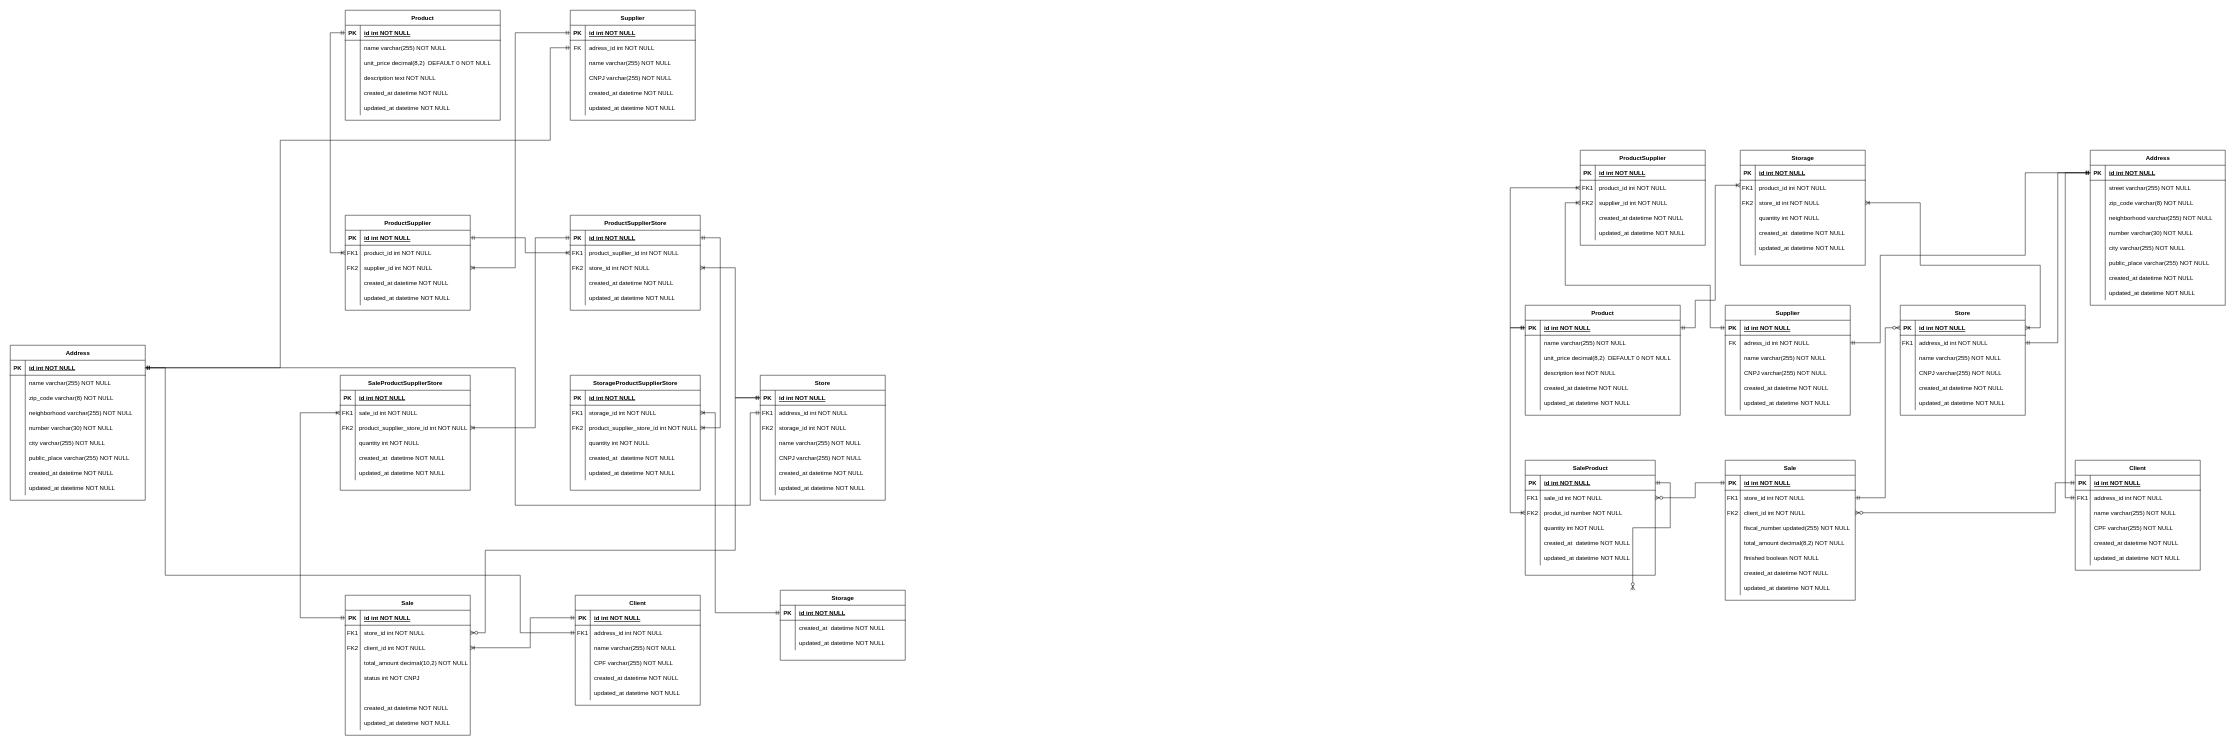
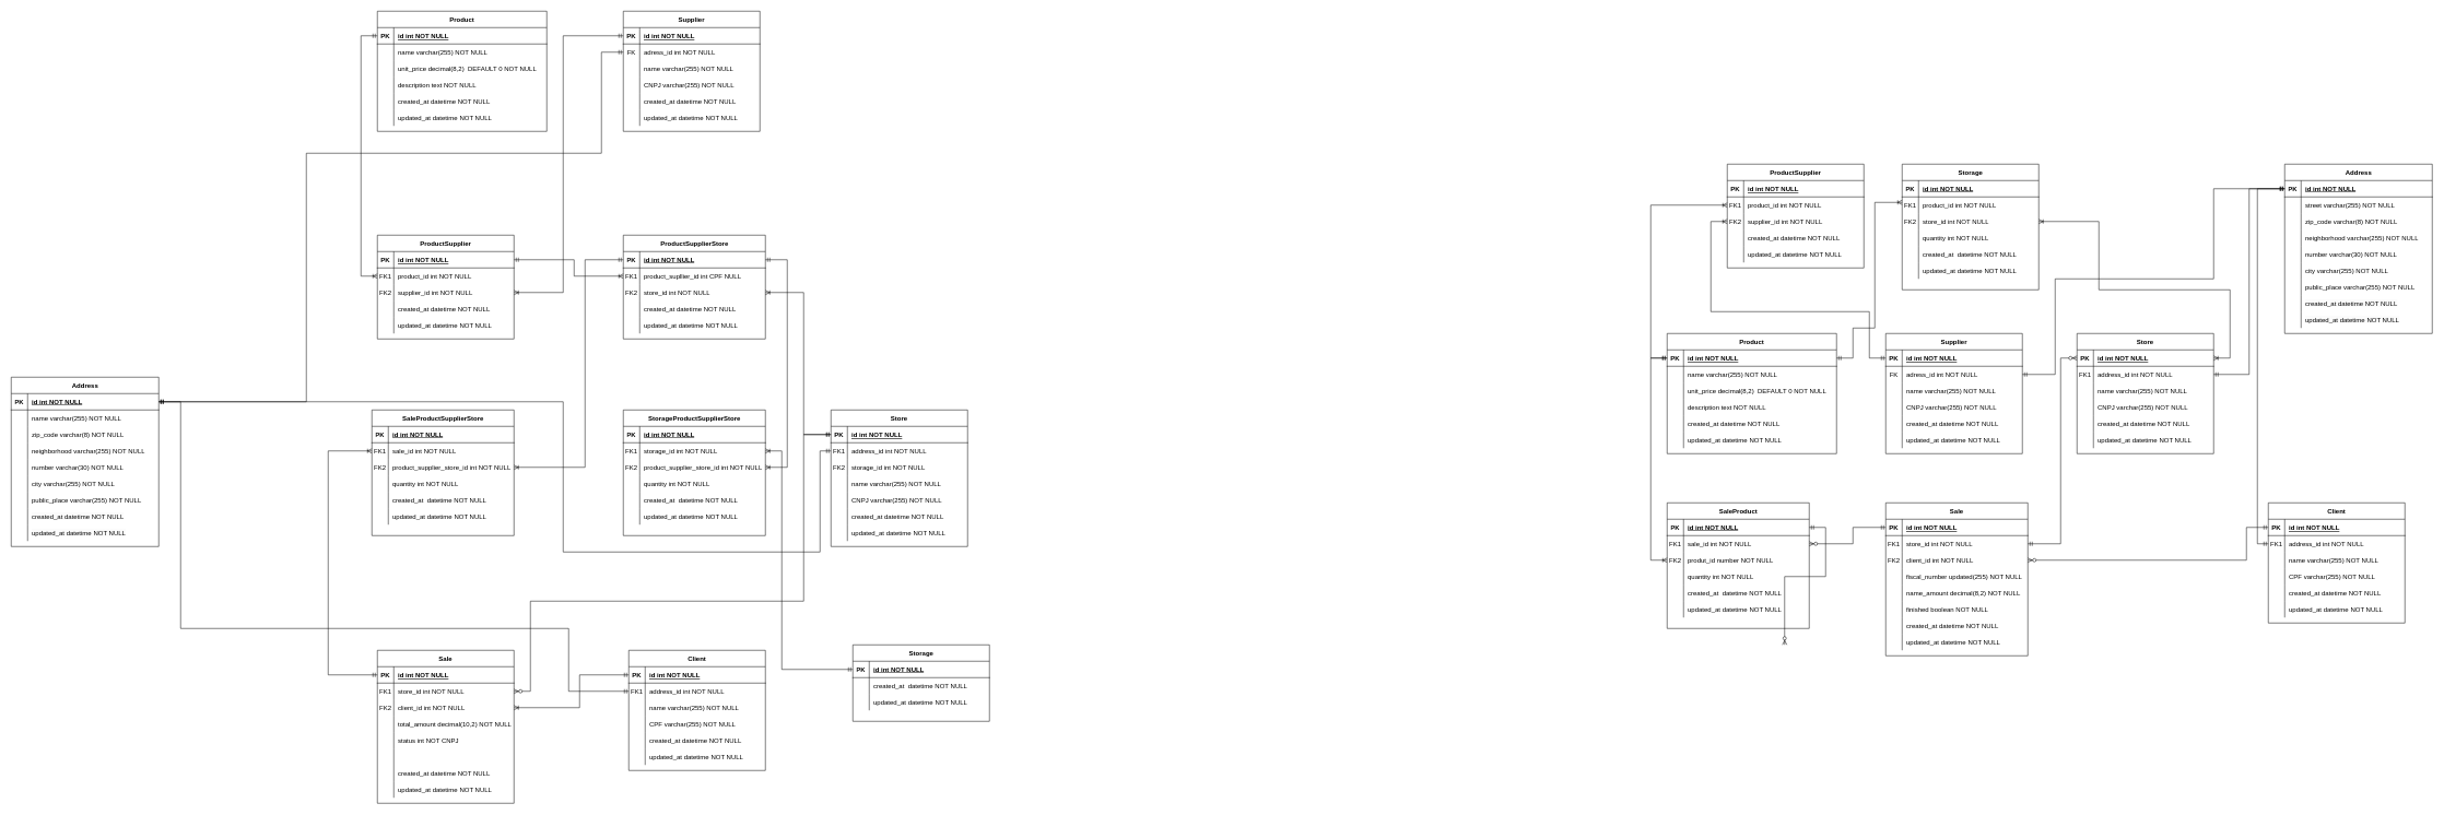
- <mxCell id="236" value="product_supllier_id int NOT NULL" style="shape=partialRectangle;connectable=0;fillColor=none;top=0;left=0;bottom=0;right=0;align=left;spacingLeft=6;overflow=hidden;whiteSpace=wrap;html=1;" parent="234" vertex="1"><mxGeometry x="30" width="230" height="30" as="geometry"><mxRectangle width="230" height="30" as="alternateBounds" /></mxGeometry></mxCell>
+ <mxCell id="236" value="product_supllier_id int CPF NULL" style="shape=partialRectangle;connectable=0;fillColor=none;top=0;left=0;bottom=0;right=0;align=left;spacingLeft=6;overflow=hidden;whiteSpace=wrap;html=1;" parent="234" vertex="1"><mxGeometry x="30" width="230" height="30" as="geometry"><mxRectangle width="230" height="30" as="alternateBounds" /></mxGeometry></mxCell>
- <mxCell id="74" value="total_amount decimal(8,2) NOT NULL" style="shape=partialRectangle;overflow=hidden;connectable=0;fillColor=none;top=0;left=0;bottom=0;right=0;align=left;spacingLeft=6;" parent="72" vertex="1"><mxGeometry x="30" width="230" height="30" as="geometry"><mxRectangle width="230" height="30" as="alternateBounds" /></mxGeometry></mxCell>
+ <mxCell id="74" value="name_amount decimal(8,2) NOT NULL" style="shape=partialRectangle;overflow=hidden;connectable=0;fillColor=none;top=0;left=0;bottom=0;right=0;align=left;spacingLeft=6;" parent="72" vertex="1"><mxGeometry x="30" width="230" height="30" as="geometry"><mxRectangle width="230" height="30" as="alternateBounds" /></mxGeometry></mxCell>
